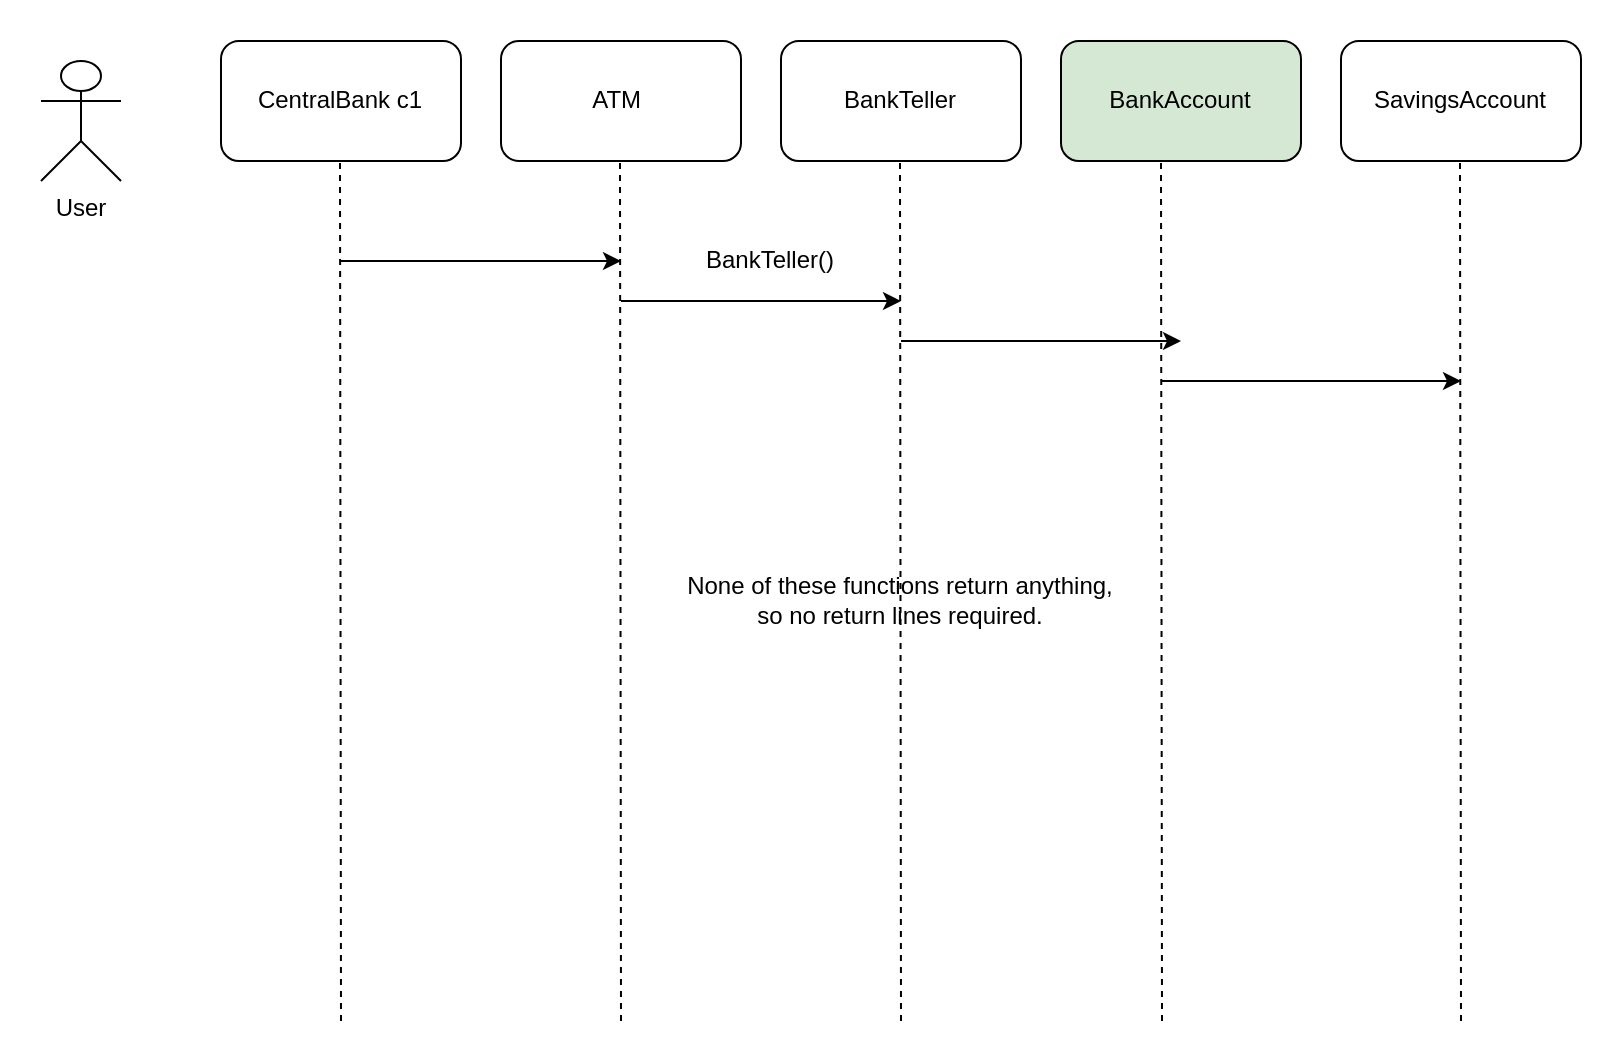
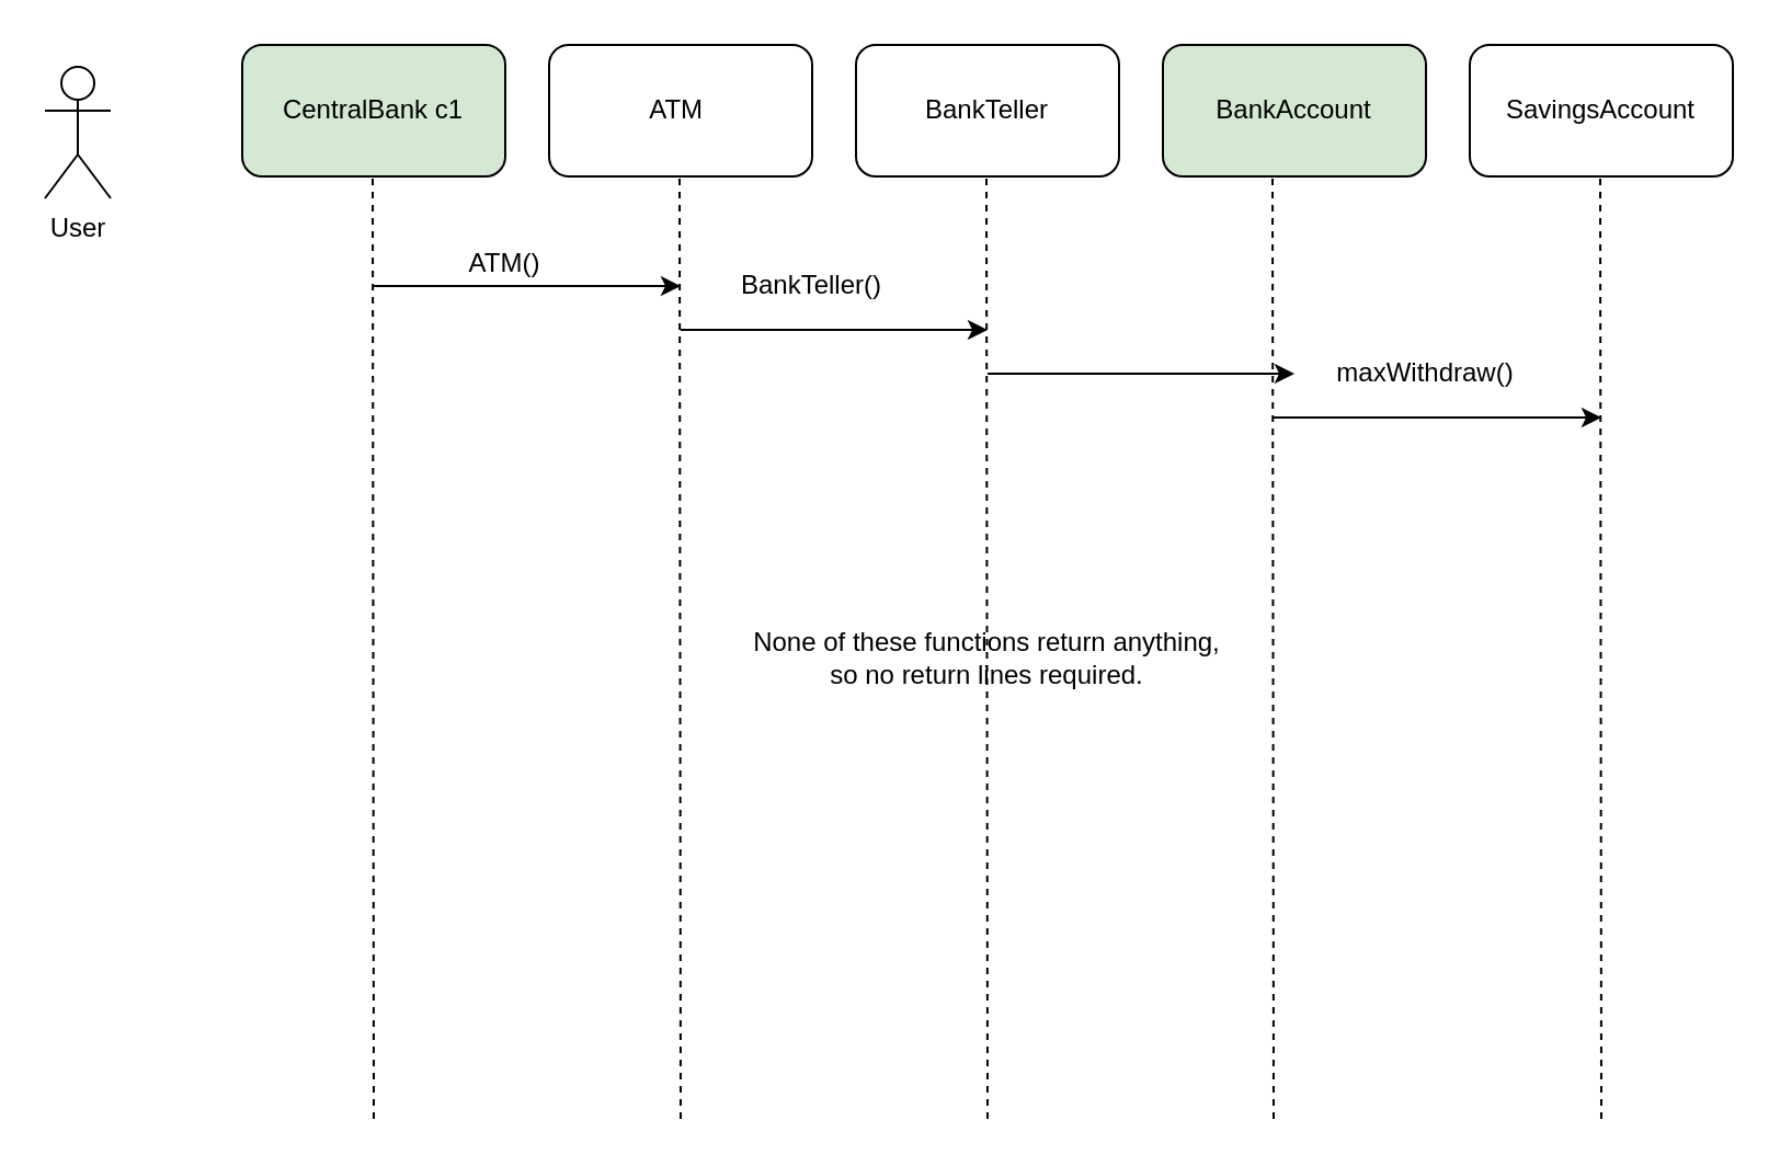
- <mxCell id="3" value="CentralBank c1" style="rounded=1;whiteSpace=wrap;html=1;" vertex="1" parent="1"><mxGeometry x="110" y="20" width="120" height="60" as="geometry" /></mxCell>
+ <mxCell id="3" value="CentralBank c1" style="rounded=1;whiteSpace=wrap;html=1;fillColor=#d5e8d4;" vertex="1" parent="1"><mxGeometry x="110" y="20" width="120" height="60" as="geometry" /></mxCell>
- <mxCell id="2" value="User&lt;br&gt;" style="shape=umlActor;verticalLabelPosition=bottom;labelBackgroundColor=#ffffff;verticalAlign=top;html=1;outlineConnect=0;" vertex="1" parent="1"><mxGeometry x="20" y="30" width="40" height="60" as="geometry" /></mxCell>
+ <mxCell id="2" value="User&lt;br&gt;" style="shape=umlActor;verticalLabelPosition=bottom;labelBackgroundColor=#ffffff;verticalAlign=top;html=1;outlineConnect=0;" vertex="1" parent="1"><mxGeometry x="20" y="30" width="30" height="60" as="geometry" /></mxCell>
+ <mxCell id="17" value="ATM()" style="text;html=1;strokeColor=none;fillColor=none;align=center;verticalAlign=middle;whiteSpace=wrap;rounded=0;" vertex="1" parent="1"><mxGeometry x="210" y="110" width="40" height="20" as="geometry" /></mxCell>
- <mxCell id="18" value="BankTeller()" style="text;html=1;strokeColor=none;fillColor=none;align=center;verticalAlign=middle;whiteSpace=wrap;rounded=0;" vertex="1" parent="1"><mxGeometry x="365" y="120" width="40" height="20" as="geometry" /></mxCell>
+ <mxCell id="18" value="BankTeller()" style="text;html=1;strokeColor=none;fillColor=none;align=center;verticalAlign=middle;whiteSpace=wrap;rounded=0;" vertex="1" parent="1"><mxGeometry x="350" y="120" width="40" height="20" as="geometry" /></mxCell>
+ <mxCell id="19" value="maxWithdraw()" style="text;html=1;strokeColor=none;fillColor=none;align=center;verticalAlign=middle;whiteSpace=wrap;rounded=0;" vertex="1" parent="1"><mxGeometry x="630" y="160" width="40" height="20" as="geometry" /></mxCell>
